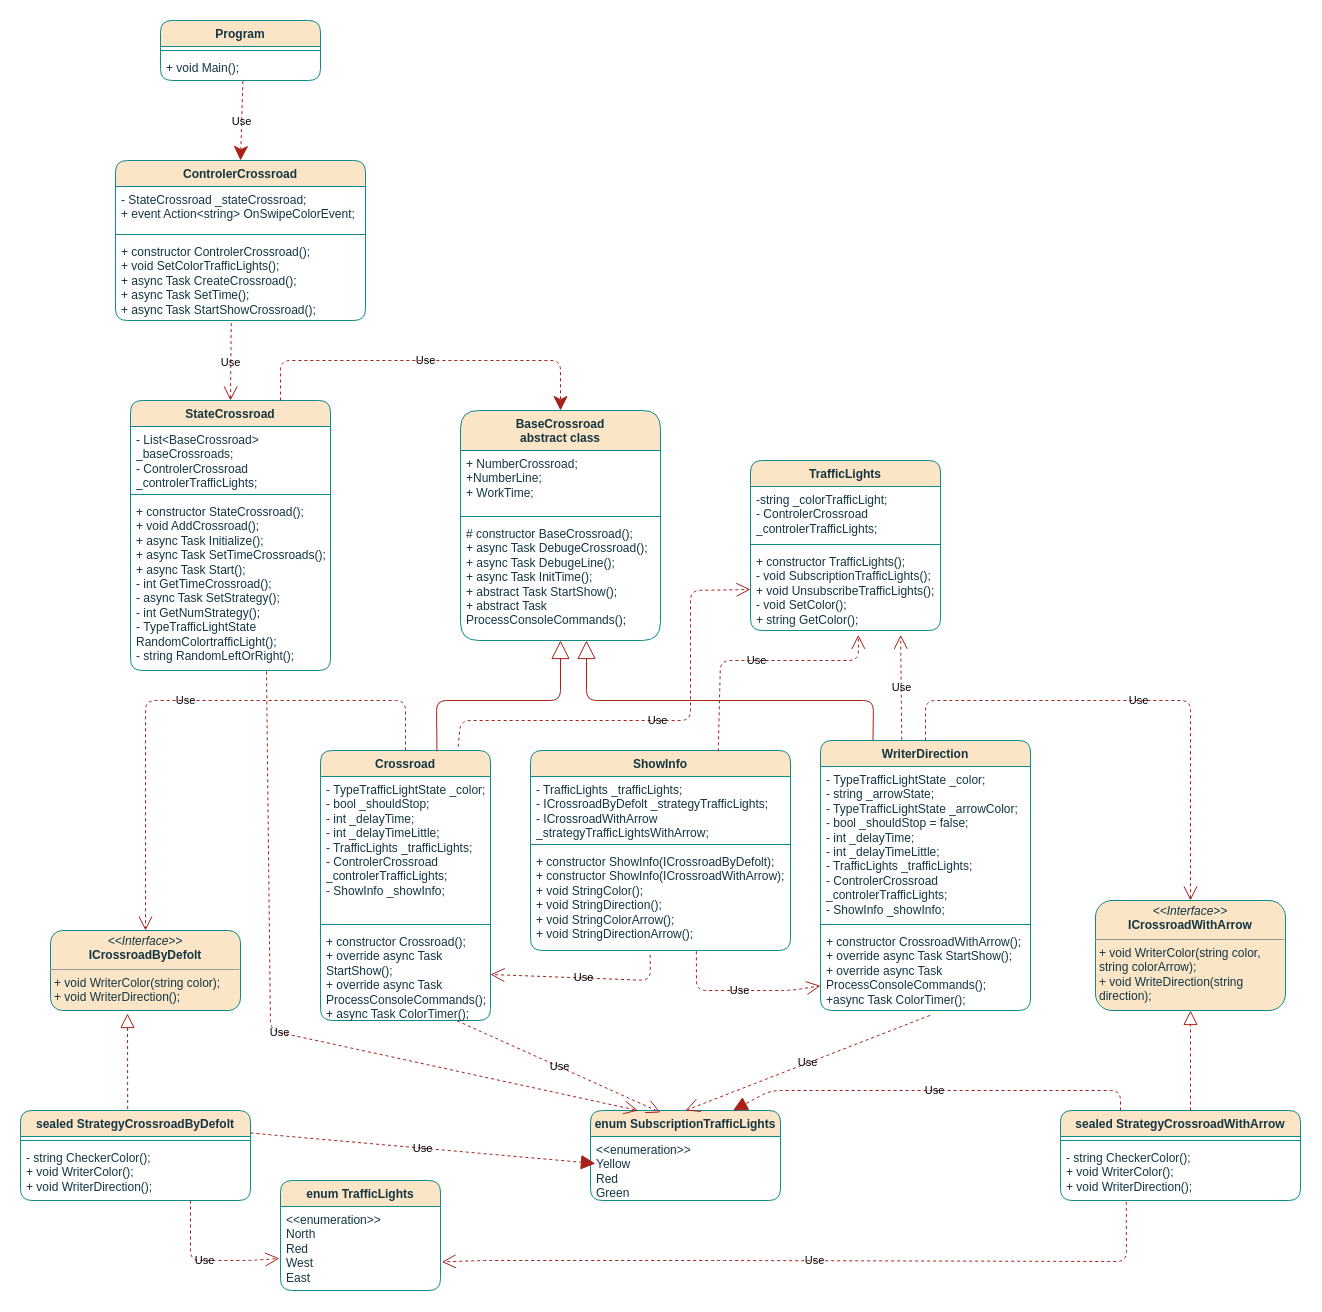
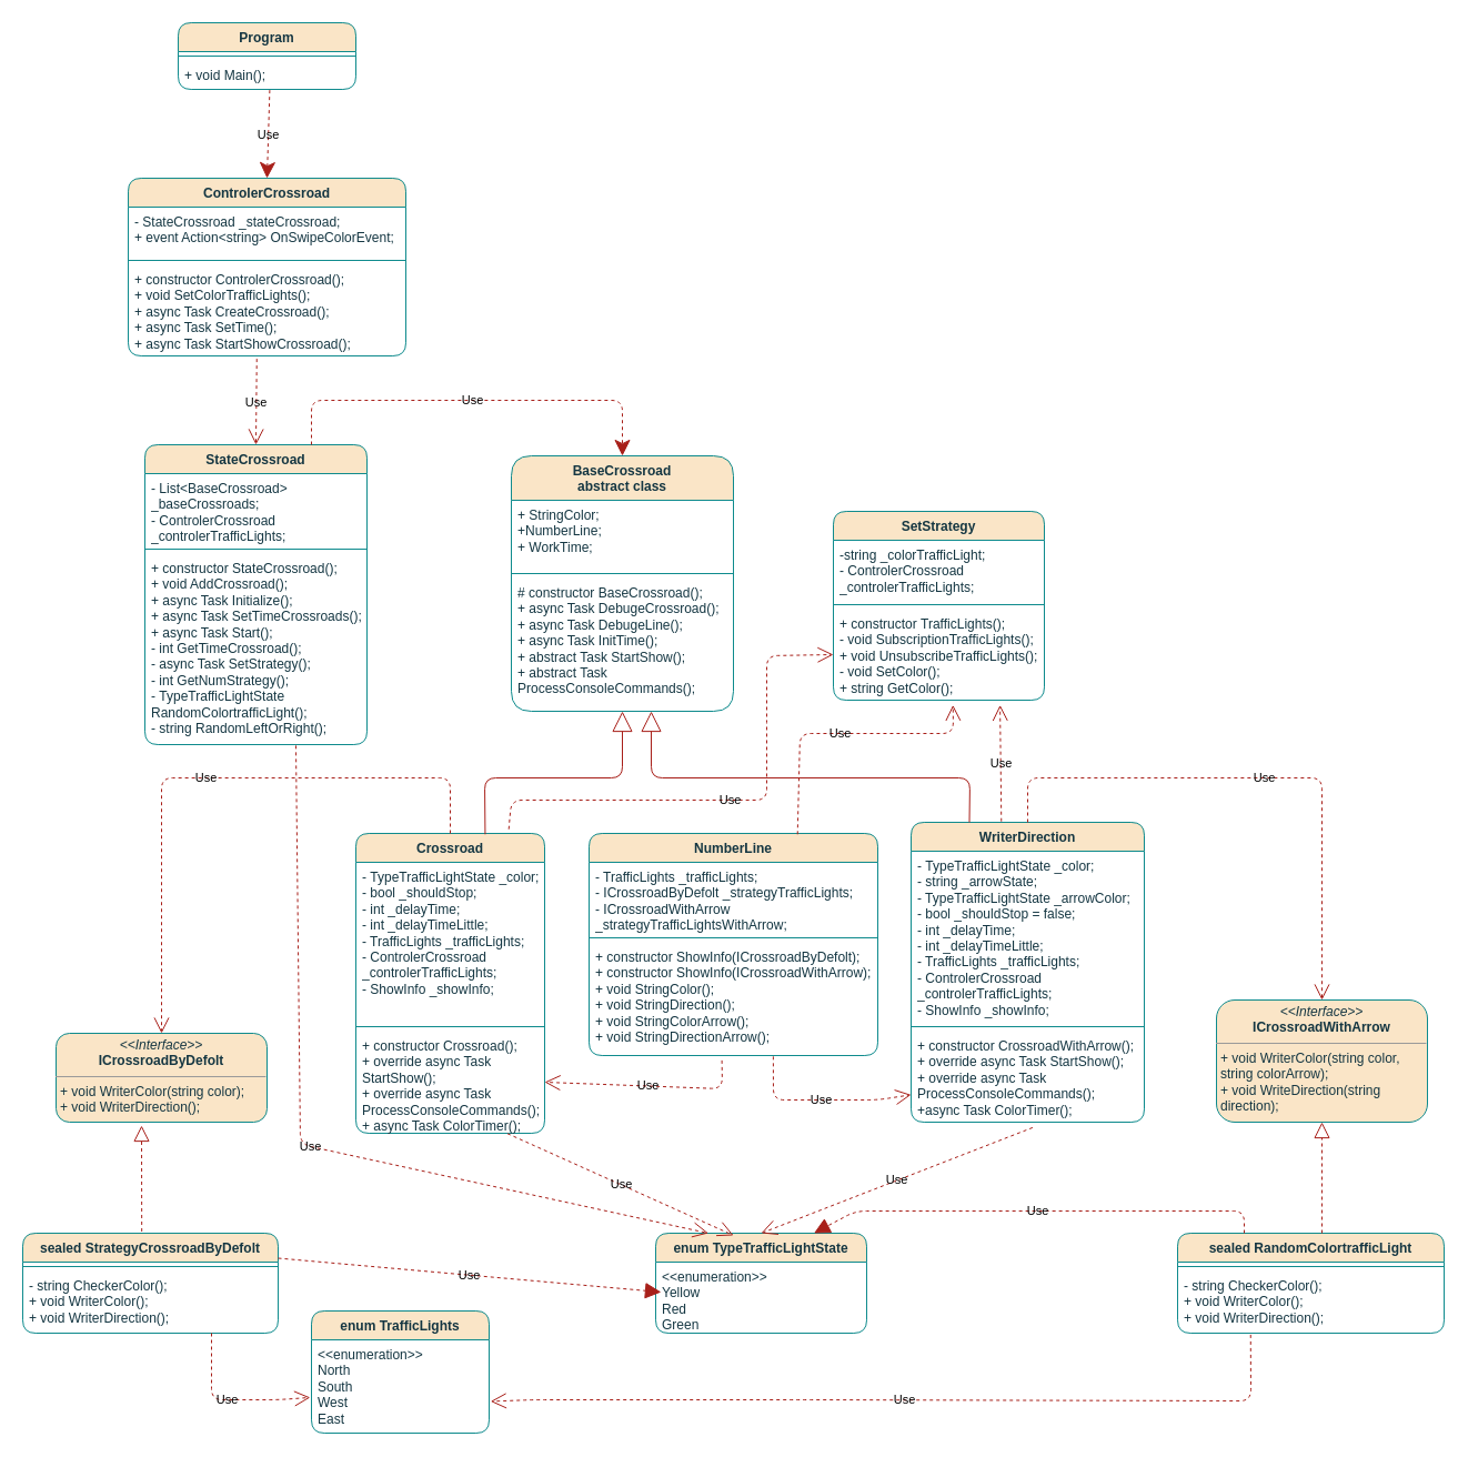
- <mxCell id="35" value="TrafficLights" style="swimlane;fontStyle=1;align=center;verticalAlign=top;childLayout=stackLayout;horizontal=1;startSize=26;horizontalStack=0;resizeParent=1;resizeParentMax=0;resizeLast=0;collapsible=1;marginBottom=0;whiteSpace=wrap;html=1;labelBackgroundColor=none;rounded=1;fillColor=#FAE5C7;strokeColor=#0F8B8D;fontColor=#143642;" vertex="1" parent="1"><mxGeometry x="750" y="460" width="190" height="170" as="geometry" /></mxCell>
+ <mxCell id="35" value="SetStrategy" style="swimlane;fontStyle=1;align=center;verticalAlign=top;childLayout=stackLayout;horizontal=1;startSize=26;horizontalStack=0;resizeParent=1;resizeParentMax=0;resizeLast=0;collapsible=1;marginBottom=0;whiteSpace=wrap;html=1;labelBackgroundColor=none;rounded=1;fillColor=#FAE5C7;strokeColor=#0F8B8D;fontColor=#143642;" vertex="1" parent="1"><mxGeometry x="750" y="460" width="190" height="170" as="geometry" /></mxCell>
- <mxCell id="3" value="+&amp;nbsp;NumberCrossroad;&lt;br&gt;+NumberLine;&lt;br&gt;+&amp;nbsp;WorkTime;" style="text;strokeColor=none;fillColor=none;align=left;verticalAlign=top;spacingLeft=4;spacingRight=4;overflow=hidden;rotatable=0;points=[[0,0.5],[1,0.5]];portConstraint=eastwest;whiteSpace=wrap;html=1;labelBackgroundColor=none;rounded=1;fontColor=#143642;" vertex="1" parent="2"><mxGeometry y="40" width="200" height="62" as="geometry" /></mxCell>
+ <mxCell id="3" value="+&amp;nbsp;StringColor;&lt;br&gt;+NumberLine;&lt;br&gt;+&amp;nbsp;WorkTime;" style="text;strokeColor=none;fillColor=none;align=left;verticalAlign=top;spacingLeft=4;spacingRight=4;overflow=hidden;rotatable=0;points=[[0,0.5],[1,0.5]];portConstraint=eastwest;whiteSpace=wrap;html=1;labelBackgroundColor=none;rounded=1;fontColor=#143642;" vertex="1" parent="2"><mxGeometry y="40" width="200" height="62" as="geometry" /></mxCell>
- <mxCell id="21" value="ShowInfo" style="swimlane;fontStyle=1;align=center;verticalAlign=top;childLayout=stackLayout;horizontal=1;startSize=26;horizontalStack=0;resizeParent=1;resizeParentMax=0;resizeLast=0;collapsible=1;marginBottom=0;whiteSpace=wrap;html=1;labelBackgroundColor=none;rounded=1;fillColor=#FAE5C7;strokeColor=#0F8B8D;fontColor=#143642;" vertex="1" parent="1"><mxGeometry x="530" y="750" width="260" height="200" as="geometry" /></mxCell>
+ <mxCell id="21" value="NumberLine" style="swimlane;fontStyle=1;align=center;verticalAlign=top;childLayout=stackLayout;horizontal=1;startSize=26;horizontalStack=0;resizeParent=1;resizeParentMax=0;resizeLast=0;collapsible=1;marginBottom=0;whiteSpace=wrap;html=1;labelBackgroundColor=none;rounded=1;fillColor=#FAE5C7;strokeColor=#0F8B8D;fontColor=#143642;" vertex="1" parent="1"><mxGeometry x="530" y="750" width="260" height="200" as="geometry" /></mxCell>
- <mxCell id="43" value="&lt;div&gt;enum SubscriptionTrafficLights&lt;/div&gt;" style="swimlane;fontStyle=1;align=center;verticalAlign=top;childLayout=stackLayout;horizontal=1;startSize=26;horizontalStack=0;resizeParent=1;resizeParentMax=0;resizeLast=0;collapsible=1;marginBottom=0;whiteSpace=wrap;html=1;labelBackgroundColor=none;rounded=1;fillColor=#FAE5C7;strokeColor=#0F8B8D;fontColor=#143642;" vertex="1" parent="1"><mxGeometry x="590" y="1110" width="190" height="90" as="geometry" /></mxCell>
+ <mxCell id="43" value="&lt;div&gt;enum TypeTrafficLightState&lt;/div&gt;" style="swimlane;fontStyle=1;align=center;verticalAlign=top;childLayout=stackLayout;horizontal=1;startSize=26;horizontalStack=0;resizeParent=1;resizeParentMax=0;resizeLast=0;collapsible=1;marginBottom=0;whiteSpace=wrap;html=1;labelBackgroundColor=none;rounded=1;fillColor=#FAE5C7;strokeColor=#0F8B8D;fontColor=#143642;" vertex="1" parent="1"><mxGeometry x="590" y="1110" width="190" height="90" as="geometry" /></mxCell>
- <mxCell id="32" value="sealed StrategyCrossroadWithArrow" style="swimlane;fontStyle=1;align=center;verticalAlign=top;childLayout=stackLayout;horizontal=1;startSize=26;horizontalStack=0;resizeParent=1;resizeParentMax=0;resizeLast=0;collapsible=1;marginBottom=0;whiteSpace=wrap;html=1;labelBackgroundColor=none;rounded=1;fillColor=#FAE5C7;strokeColor=#0F8B8D;fontColor=#143642;" vertex="1" parent="1"><mxGeometry x="1060" y="1110" width="240" height="90" as="geometry" /></mxCell>
+ <mxCell id="32" value="sealed RandomColortrafficLight" style="swimlane;fontStyle=1;align=center;verticalAlign=top;childLayout=stackLayout;horizontal=1;startSize=26;horizontalStack=0;resizeParent=1;resizeParentMax=0;resizeLast=0;collapsible=1;marginBottom=0;whiteSpace=wrap;html=1;labelBackgroundColor=none;rounded=1;fillColor=#FAE5C7;strokeColor=#0F8B8D;fontColor=#143642;" vertex="1" parent="1"><mxGeometry x="1060" y="1110" width="240" height="90" as="geometry" /></mxCell>
- <mxCell id="42" value="&lt;div&gt;&amp;lt;&amp;lt;enumeration&amp;gt;&amp;gt; &lt;br&gt;&lt;/div&gt;&lt;div&gt;North&lt;/div&gt;&lt;div&gt;Red&lt;/div&gt;&lt;div&gt;West&lt;/div&gt;&lt;div&gt;East&lt;/div&gt;" style="text;strokeColor=none;fillColor=none;align=left;verticalAlign=top;spacingLeft=4;spacingRight=4;overflow=hidden;rotatable=0;points=[[0,0.5],[1,0.5]];portConstraint=eastwest;whiteSpace=wrap;html=1;labelBackgroundColor=none;rounded=1;fontColor=#143642;" vertex="1" parent="41"><mxGeometry y="26" width="160" height="84" as="geometry" /></mxCell>
+ <mxCell id="42" value="&lt;div&gt;&amp;lt;&amp;lt;enumeration&amp;gt;&amp;gt; &lt;br&gt;&lt;/div&gt;&lt;div&gt;North&lt;/div&gt;&lt;div&gt;South&lt;/div&gt;&lt;div&gt;West&lt;/div&gt;&lt;div&gt;East&lt;/div&gt;" style="text;strokeColor=none;fillColor=none;align=left;verticalAlign=top;spacingLeft=4;spacingRight=4;overflow=hidden;rotatable=0;points=[[0,0.5],[1,0.5]];portConstraint=eastwest;whiteSpace=wrap;html=1;labelBackgroundColor=none;rounded=1;fontColor=#143642;" vertex="1" parent="41"><mxGeometry y="26" width="160" height="84" as="geometry" /></mxCell>
